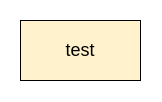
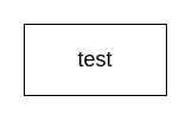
- <mxCell id="2" value="&lt;font style=&quot;font-size: 18px&quot;&gt;test&lt;/font&gt;" style="rounded=0;whiteSpace=wrap;html=1;fillColor=#fff2cc;" vertex="1" parent="1"><mxGeometry x="20" y="20" width="120" height="60" as="geometry" /></mxCell>
+ <mxCell id="2" value="&lt;font style=&quot;font-size: 18px&quot;&gt;test&lt;/font&gt;" style="rounded=0;whiteSpace=wrap;html=1;" vertex="1" parent="1"><mxGeometry x="20" y="20" width="120" height="60" as="geometry" /></mxCell>
